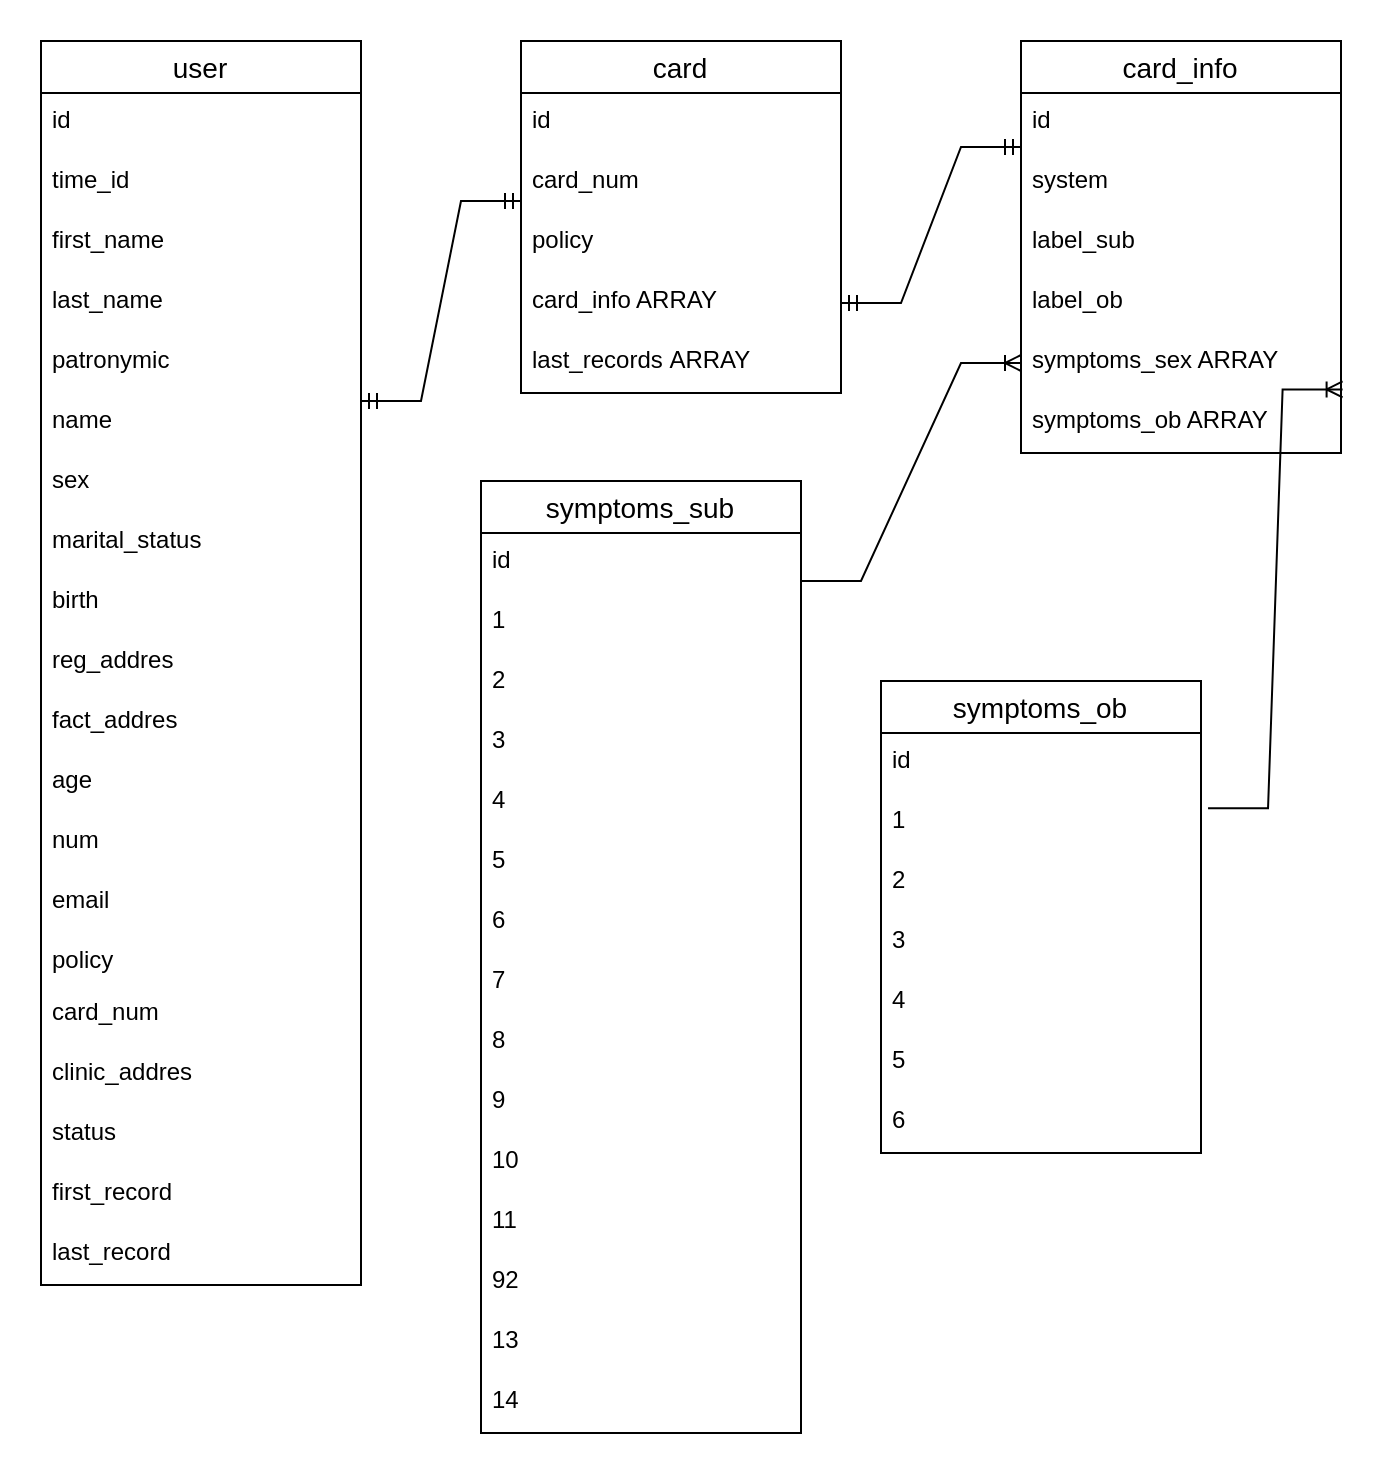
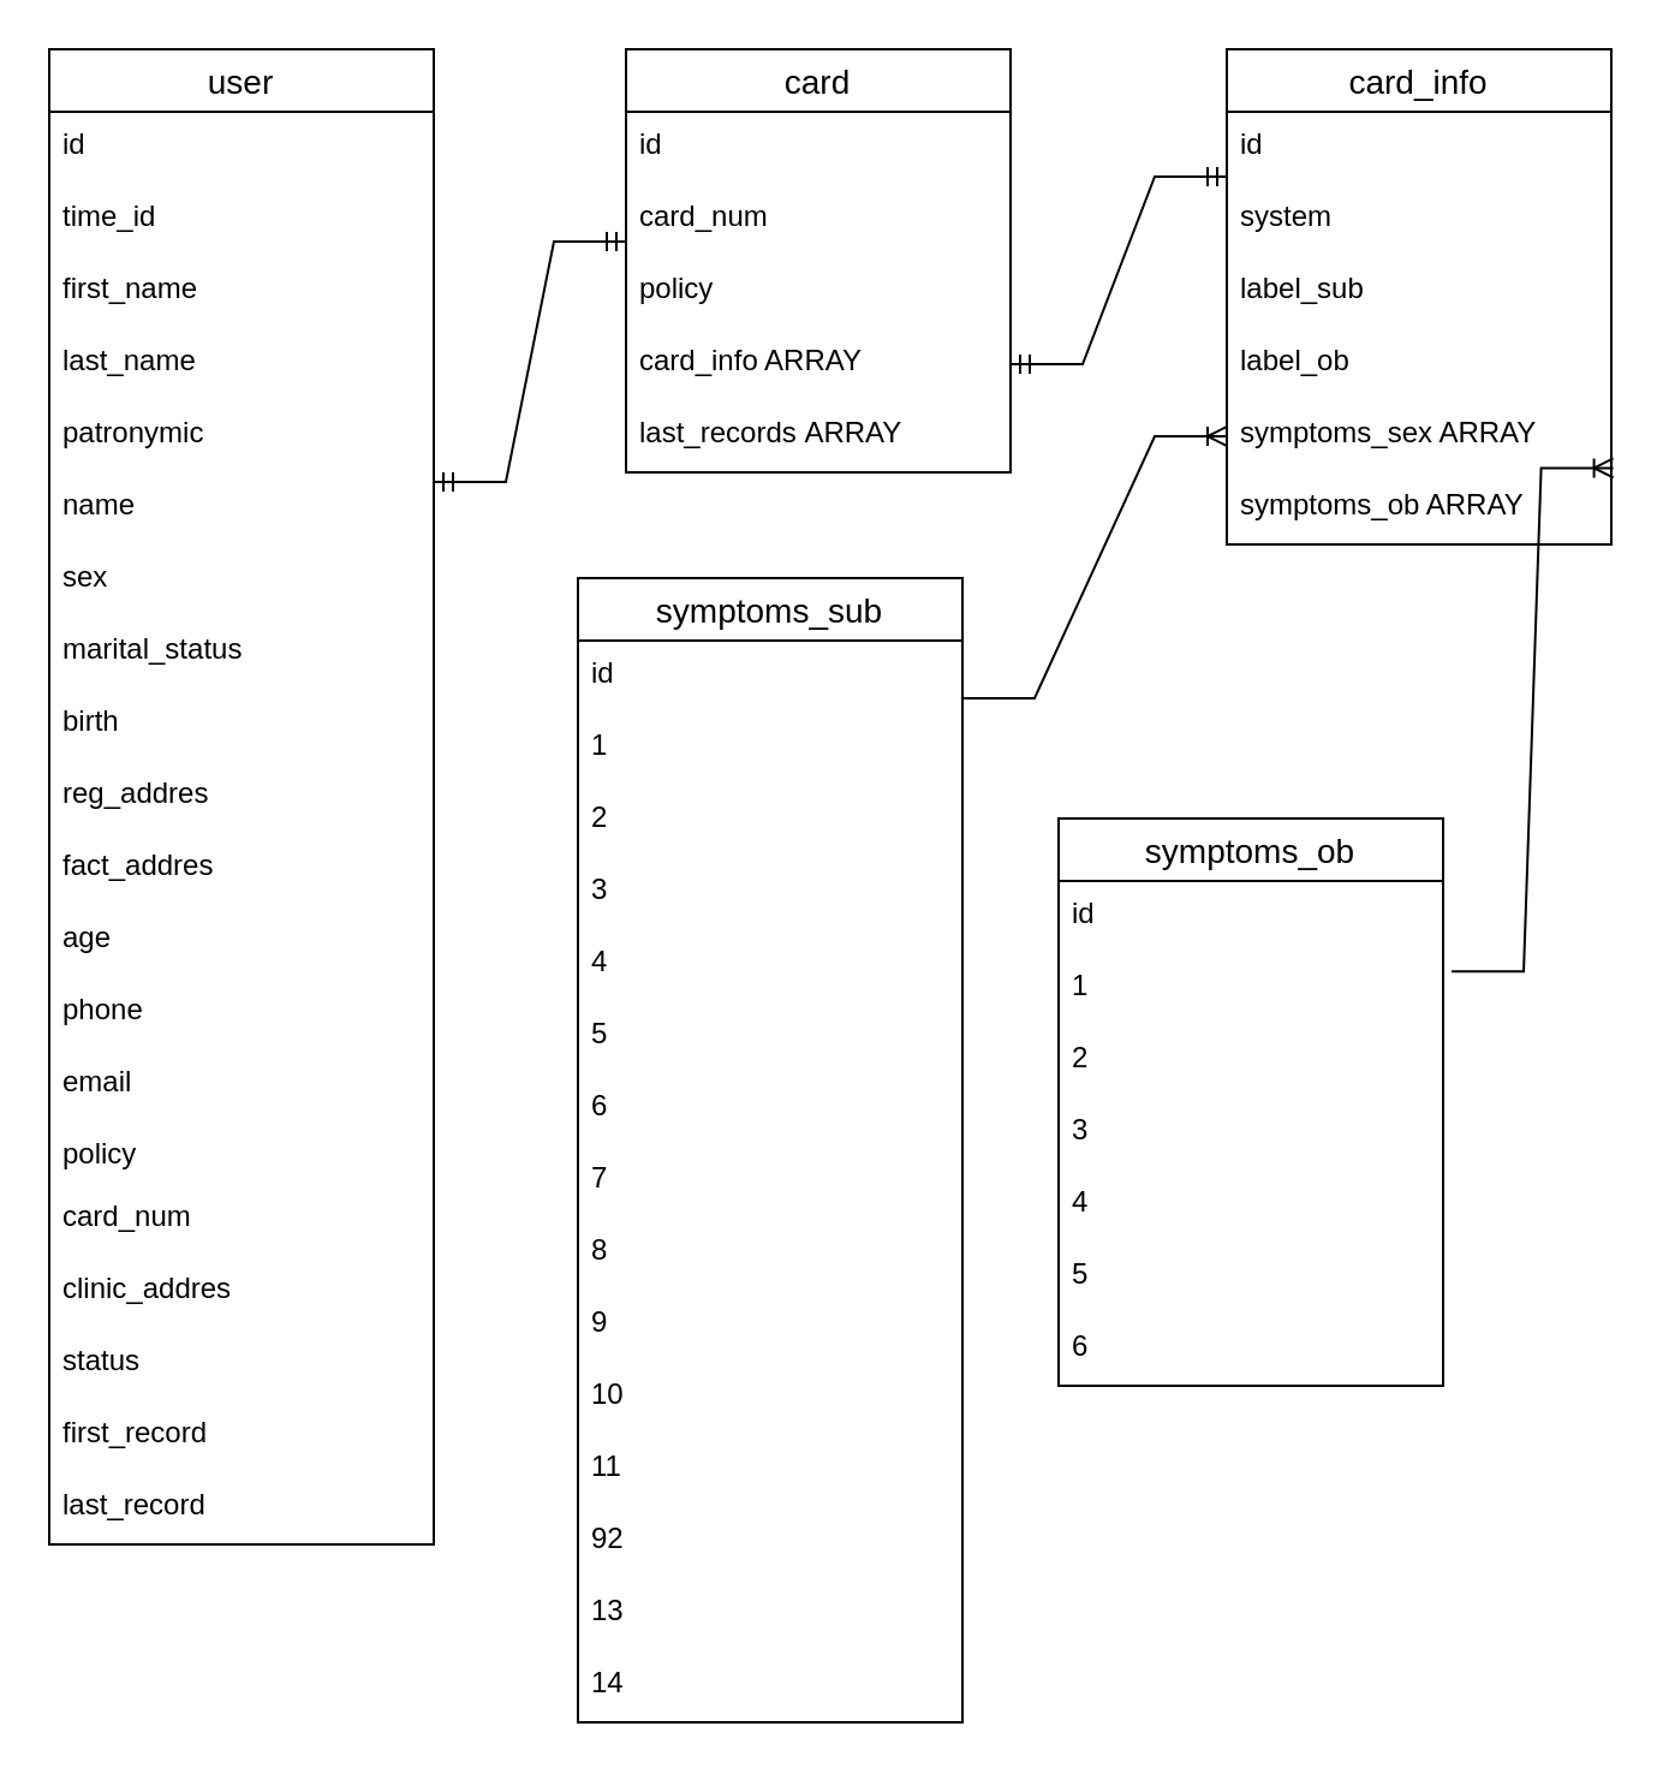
- <mxCell id="15" value="num" style="text;strokeColor=none;fillColor=none;spacingLeft=4;spacingRight=4;overflow=hidden;rotatable=0;points=[[0,0.5],[1,0.5]];portConstraint=eastwest;fontSize=12;" vertex="1" parent="2"><mxGeometry y="386" width="160" height="30" as="geometry" /></mxCell>
+ <mxCell id="15" value="phone" style="text;strokeColor=none;fillColor=none;spacingLeft=4;spacingRight=4;overflow=hidden;rotatable=0;points=[[0,0.5],[1,0.5]];portConstraint=eastwest;fontSize=12;" vertex="1" parent="2"><mxGeometry y="386" width="160" height="30" as="geometry" /></mxCell>
